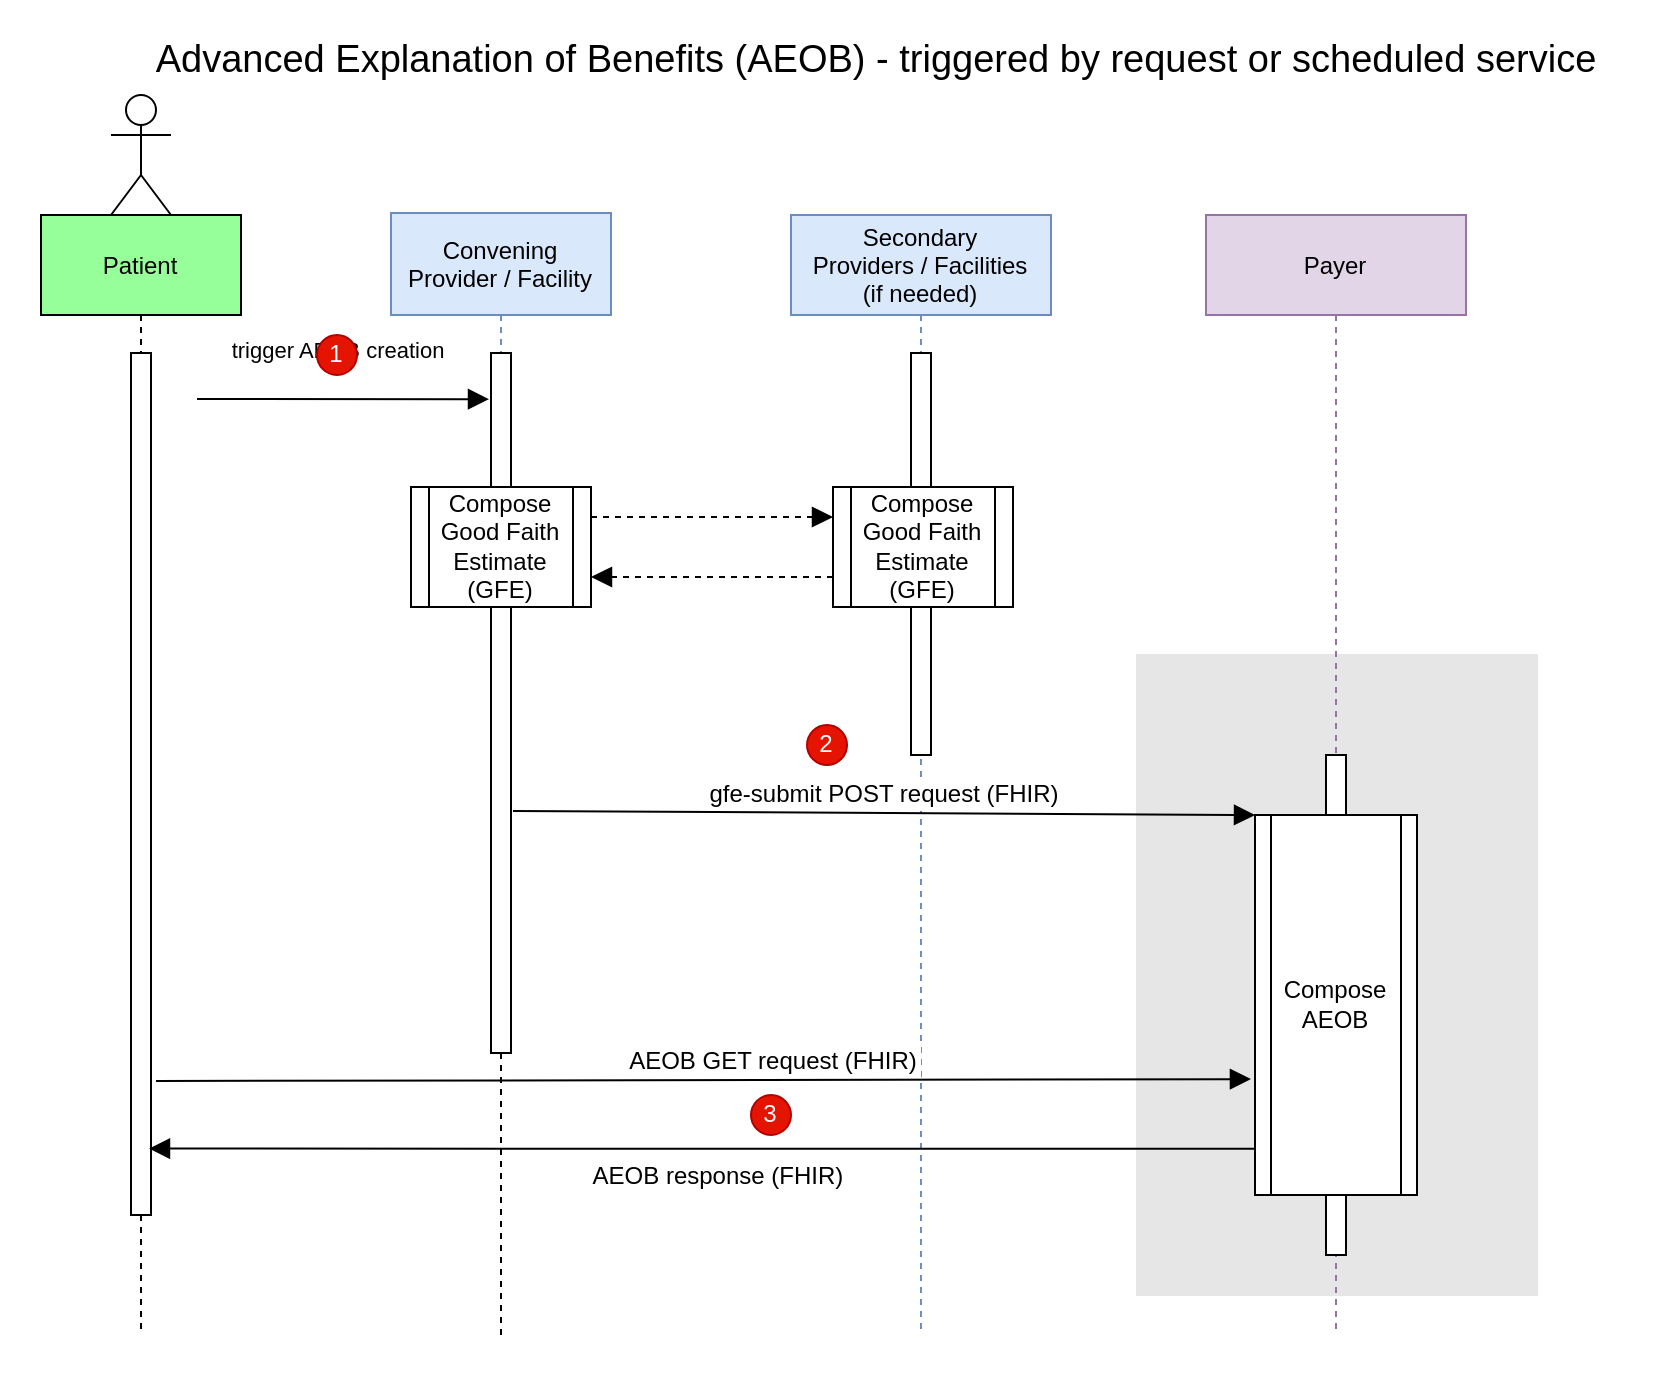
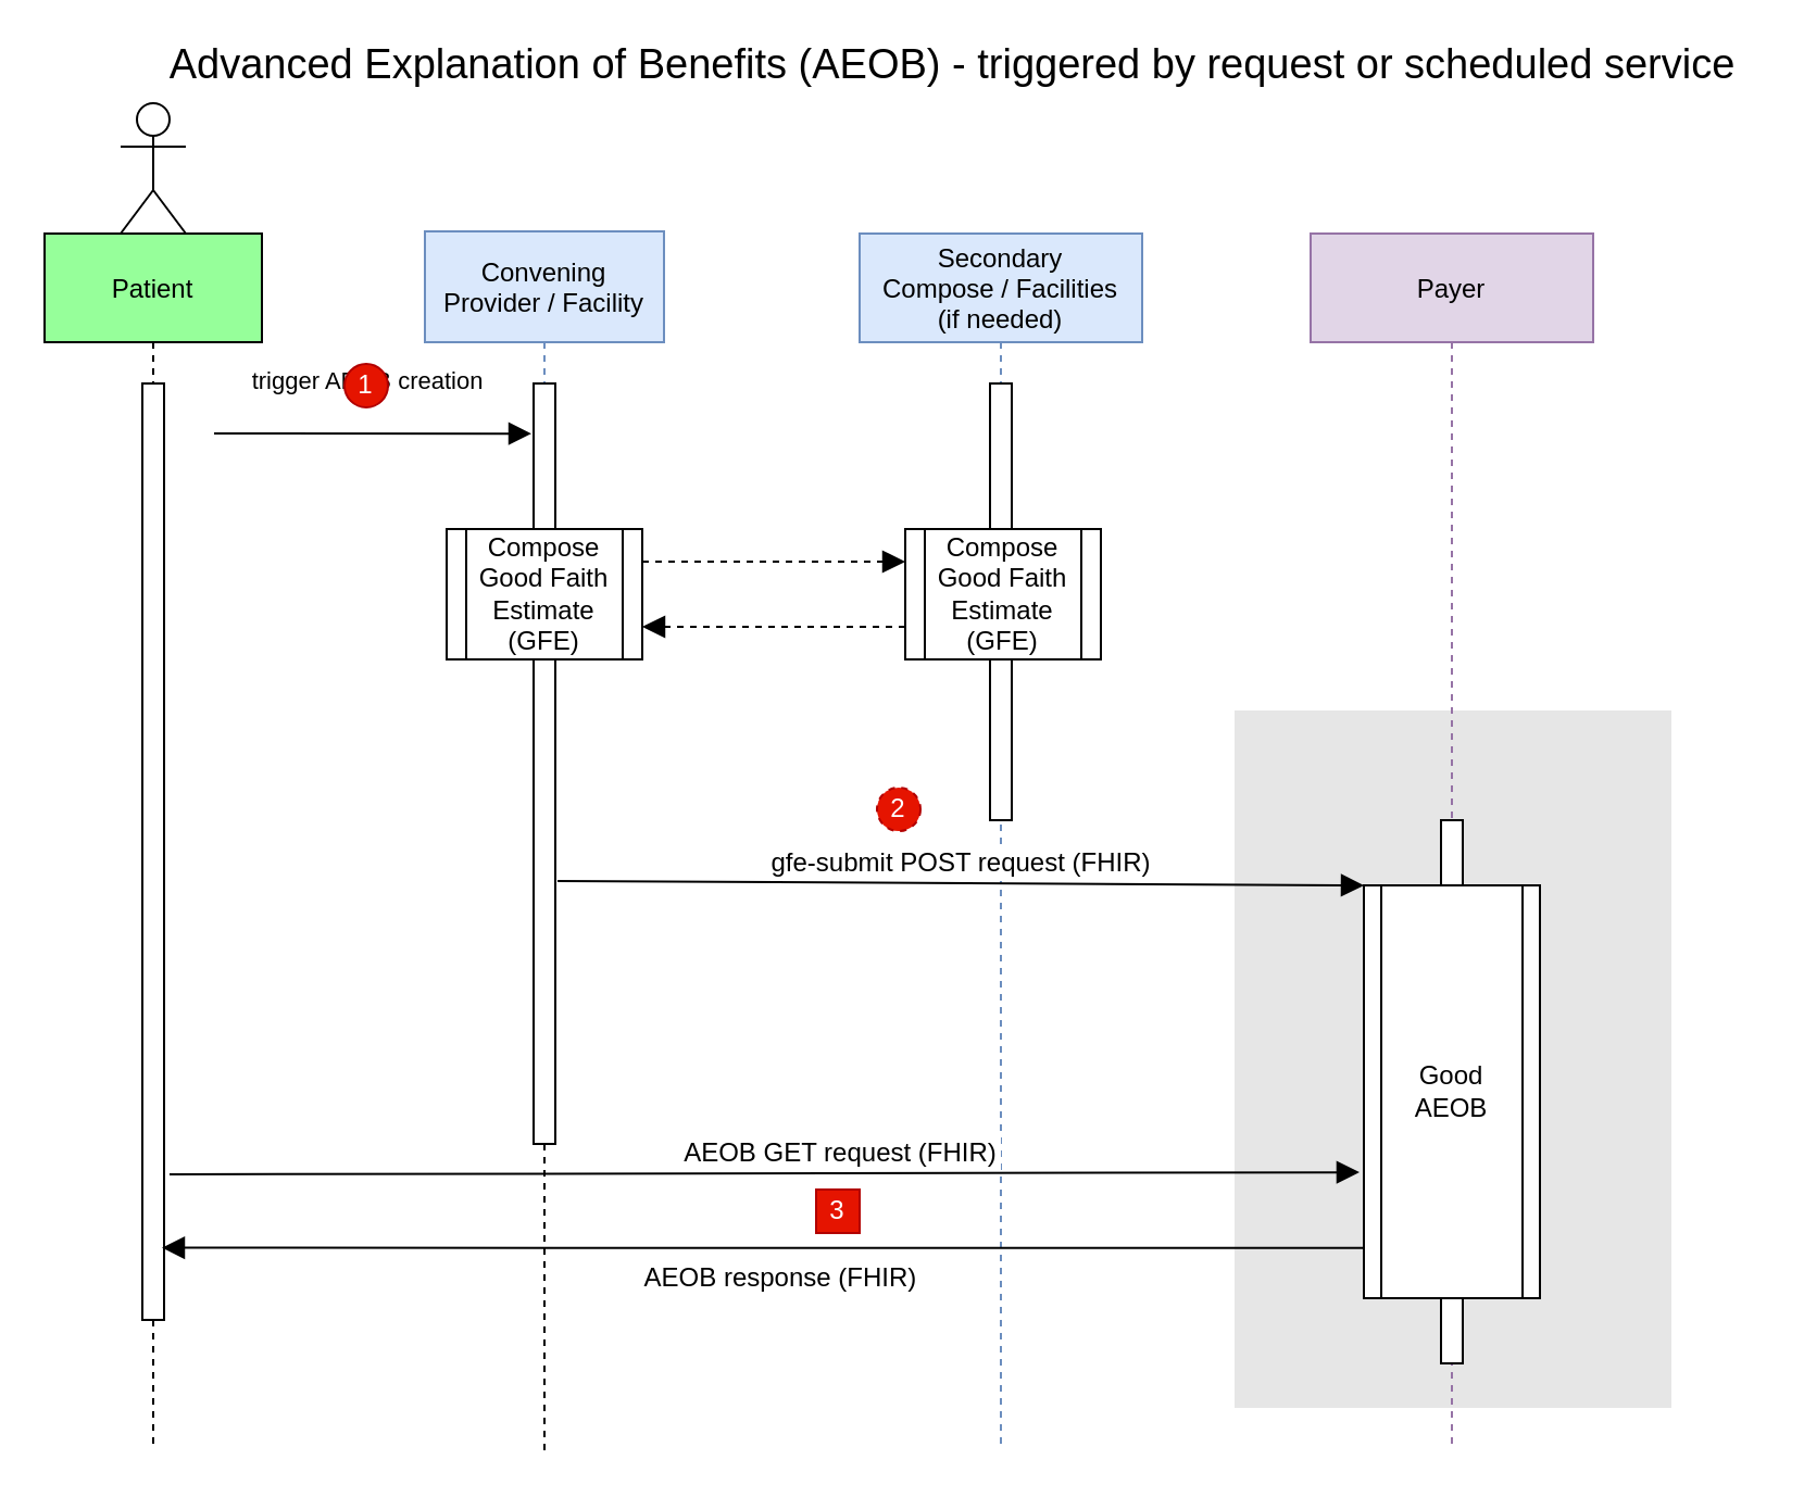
- <mxCell id="7" value="Secondary&#10;Providers / Facilities&#10;(if needed)" style="shape=umlLifeline;perimeter=lifelinePerimeter;container=1;collapsible=0;recursiveResize=0;rounded=0;shadow=0;strokeWidth=1;fillColor=#dae8fc;size=50;strokeColor=#6c8ebf;" parent="1" vertex="1" treatAsSingle="0"><mxGeometry x="395" y="107" width="130" height="560" as="geometry" /></mxCell>
+ <mxCell id="7" value="Secondary&#10;Compose / Facilities&#10;(if needed)" style="shape=umlLifeline;perimeter=lifelinePerimeter;container=1;collapsible=0;recursiveResize=0;rounded=0;shadow=0;strokeWidth=1;fillColor=#dae8fc;size=50;strokeColor=#6c8ebf;" parent="1" vertex="1" treatAsSingle="0"><mxGeometry x="395" y="107" width="130" height="560" as="geometry" /></mxCell>
- <mxCell id="19" value="2" style="ellipse;whiteSpace=wrap;html=1;aspect=fixed;fillColor=#e51400;strokeColor=#B20000;fontColor=#ffffff;" parent="1" vertex="1"><mxGeometry x="403" y="362" width="20" height="20" as="geometry" /></mxCell>
+ <mxCell id="19" value="2" style="ellipse;whiteSpace=wrap;html=1;aspect=fixed;fillColor=#e51400;strokeColor=#B20000;fontColor=#ffffff;dashed=1;" parent="1" vertex="1"><mxGeometry x="403" y="362" width="20" height="20" as="geometry" /></mxCell>
- <mxCell id="27" value="Compose AEOB" style="shape=process;whiteSpace=wrap;html=1;backgroundOutline=1;" parent="1" vertex="1"><mxGeometry x="627" y="407" width="81" height="190" as="geometry" /></mxCell>
+ <mxCell id="27" value="Good AEOB" style="shape=process;whiteSpace=wrap;html=1;backgroundOutline=1;" parent="1" vertex="1"><mxGeometry x="627" y="407" width="81" height="190" as="geometry" /></mxCell>
- <mxCell id="22" value="3" style="ellipse;whiteSpace=wrap;html=1;aspect=fixed;fillColor=#e51400;strokeColor=#B20000;fontColor=#ffffff;" parent="1" vertex="1"><mxGeometry x="375" y="547" width="20" height="20" as="geometry" /></mxCell>
+ <mxCell id="22" value="3" style="whiteSpace=wrap;html=1;aspect=fixed;fillColor=#e51400;strokeColor=#B20000;fontColor=#ffffff;rounded=0;" parent="1" vertex="1"><mxGeometry x="375" y="547" width="20" height="20" as="geometry" /></mxCell>
